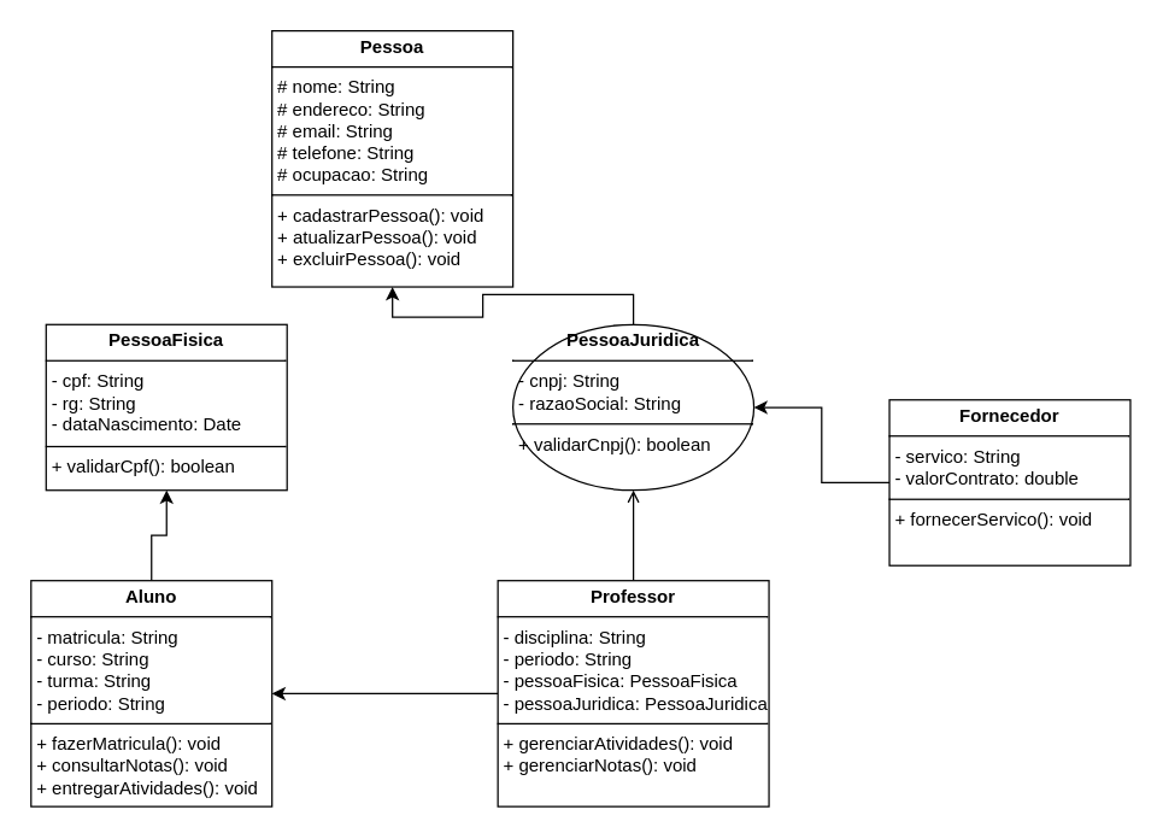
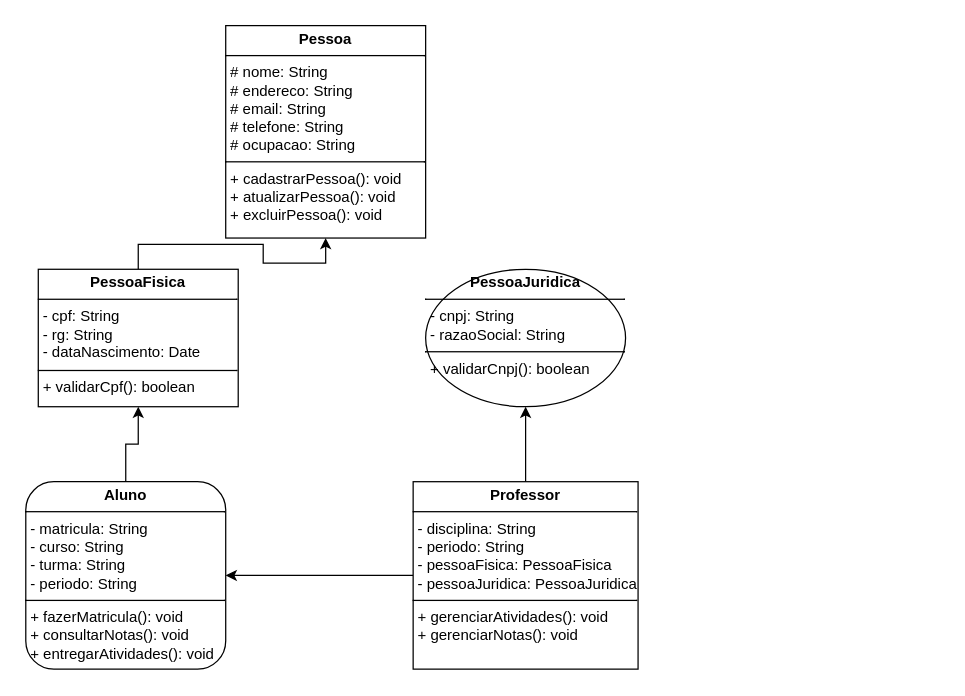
+ <mxCell id="3" style="edgeStyle=orthogonalEdgeStyle;rounded=0;orthogonalLoop=1;jettySize=auto;html=1;exitX=0.5;exitY=0;exitDx=0;exitDy=0;entryX=0.5;entryY=1;entryDx=0;entryDy=0;" edge="1" parent="1" source="4" target="2"><mxGeometry relative="1" as="geometry" /></mxCell>
- <mxCell id="5" style="edgeStyle=orthogonalEdgeStyle;rounded=0;orthogonalLoop=1;jettySize=auto;html=1;exitX=0.5;exitY=0;exitDx=0;exitDy=0;entryX=0.5;entryY=1;entryDx=0;entryDy=0;" edge="1" parent="1" source="6" target="2"><mxGeometry relative="1" as="geometry" /></mxCell>
- <mxCell id="12" style="edgeStyle=orthogonalEdgeStyle;rounded=0;orthogonalLoop=1;jettySize=auto;html=1;exitX=0;exitY=0.5;exitDx=0;exitDy=0;entryX=1;entryY=0.5;entryDx=0;entryDy=0;" edge="1" parent="1" source="13" target="6"><mxGeometry relative="1" as="geometry" /></mxCell>
- <mxCell id="13" value="&lt;p style=&quot;margin:0px;margin-top:4px;text-align:center;&quot;&gt;&lt;b&gt;Fornecedor&lt;/b&gt;&lt;/p&gt;&lt;hr size=&quot;1&quot; style=&quot;border-style:solid;&quot;&gt;&lt;p style=&quot;margin:0px;margin-left:4px;&quot;&gt;- servico: String&lt;br&gt;&lt;/p&gt;&lt;p style=&quot;margin:0px;margin-left:4px;&quot;&gt;- valorContrato: double&lt;/p&gt;&lt;hr size=&quot;1&quot; style=&quot;border-style:solid;&quot;&gt;&lt;p style=&quot;margin:0px;margin-left:4px;&quot;&gt;+ fornecerServico(): void&lt;/p&gt;" style="verticalAlign=top;align=left;overflow=fill;html=1;whiteSpace=wrap;" vertex="1" parent="1"><mxGeometry x="590" y="265" width="160" height="110" as="geometry" /></mxCell>
- <mxCell id="10" style="edgeStyle=orthogonalEdgeStyle;rounded=0;orthogonalLoop=1;jettySize=auto;html=1;exitX=0.5;exitY=0;exitDx=0;exitDy=0;entryX=0.5;entryY=1;entryDx=0;entryDy=0;endArrow=open;" edge="1" parent="1" source="11" target="6"><mxGeometry relative="1" as="geometry" /></mxCell>
+ <mxCell id="10" style="edgeStyle=orthogonalEdgeStyle;rounded=0;orthogonalLoop=1;jettySize=auto;html=1;exitX=0.5;exitY=0;exitDx=0;exitDy=0;entryX=0.5;entryY=1;entryDx=0;entryDy=0;" edge="1" parent="1" source="11" target="6"><mxGeometry relative="1" as="geometry" /></mxCell>
- <mxCell id="8" value="&lt;p style=&quot;margin:0px;margin-top:4px;text-align:center;&quot;&gt;&lt;b&gt;Aluno&lt;/b&gt;&lt;/p&gt;&lt;hr size=&quot;1&quot; style=&quot;border-style:solid;&quot;&gt;&lt;p style=&quot;margin:0px;margin-left:4px;&quot;&gt;- matricula: String&lt;/p&gt;&lt;p style=&quot;margin:0px;margin-left:4px;&quot;&gt;- curso: String&lt;/p&gt;&lt;p style=&quot;margin:0px;margin-left:4px;&quot;&gt;- turma: String&lt;/p&gt;&lt;p style=&quot;margin:0px;margin-left:4px;&quot;&gt;- periodo: String&lt;/p&gt;&lt;hr size=&quot;1&quot; style=&quot;border-style:solid;&quot;&gt;&lt;p style=&quot;margin:0px;margin-left:4px;&quot;&gt;+ fazerMatricula(): void&lt;/p&gt;&lt;p style=&quot;margin:0px;margin-left:4px;&quot;&gt;+ consultarNotas(): void&lt;/p&gt;&lt;p style=&quot;margin:0px;margin-left:4px;&quot;&gt;+ entregarAtividades(): void&lt;/p&gt;" style="verticalAlign=top;align=left;overflow=fill;html=1;whiteSpace=wrap;" vertex="1" parent="1"><mxGeometry x="20" y="385" width="160" height="150" as="geometry" /></mxCell>
+ <mxCell id="8" value="&lt;p style=&quot;margin:0px;margin-top:4px;text-align:center;&quot;&gt;&lt;b&gt;Aluno&lt;/b&gt;&lt;/p&gt;&lt;hr size=&quot;1&quot; style=&quot;border-style:solid;&quot;&gt;&lt;p style=&quot;margin:0px;margin-left:4px;&quot;&gt;- matricula: String&lt;/p&gt;&lt;p style=&quot;margin:0px;margin-left:4px;&quot;&gt;- curso: String&lt;/p&gt;&lt;p style=&quot;margin:0px;margin-left:4px;&quot;&gt;- turma: String&lt;/p&gt;&lt;p style=&quot;margin:0px;margin-left:4px;&quot;&gt;- periodo: String&lt;/p&gt;&lt;hr size=&quot;1&quot; style=&quot;border-style:solid;&quot;&gt;&lt;p style=&quot;margin:0px;margin-left:4px;&quot;&gt;+ fazerMatricula(): void&lt;/p&gt;&lt;p style=&quot;margin:0px;margin-left:4px;&quot;&gt;+ consultarNotas(): void&lt;/p&gt;&lt;p style=&quot;margin:0px;margin-left:4px;&quot;&gt;+ entregarAtividades(): void&lt;/p&gt;" style="verticalAlign=top;align=left;overflow=fill;html=1;whiteSpace=wrap;rounded=1;" vertex="1" parent="1"><mxGeometry x="20" y="385" width="160" height="150" as="geometry" /></mxCell>
